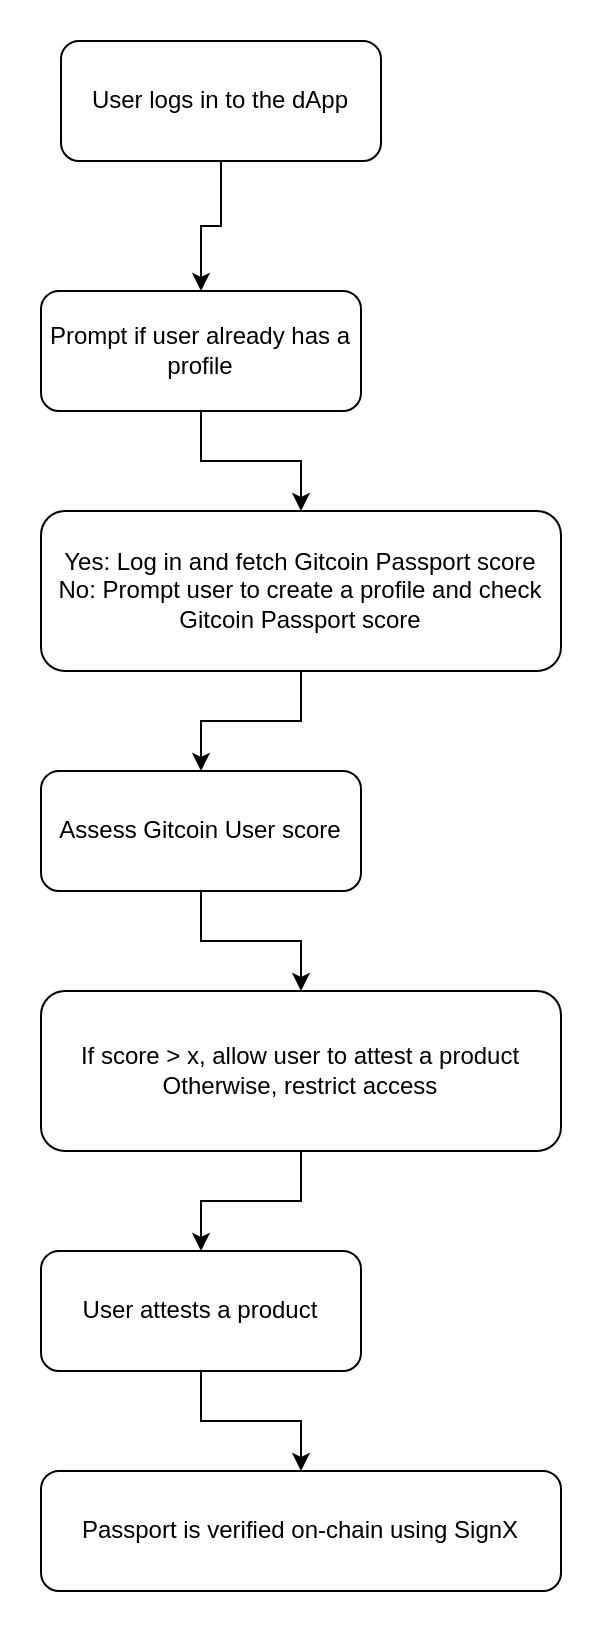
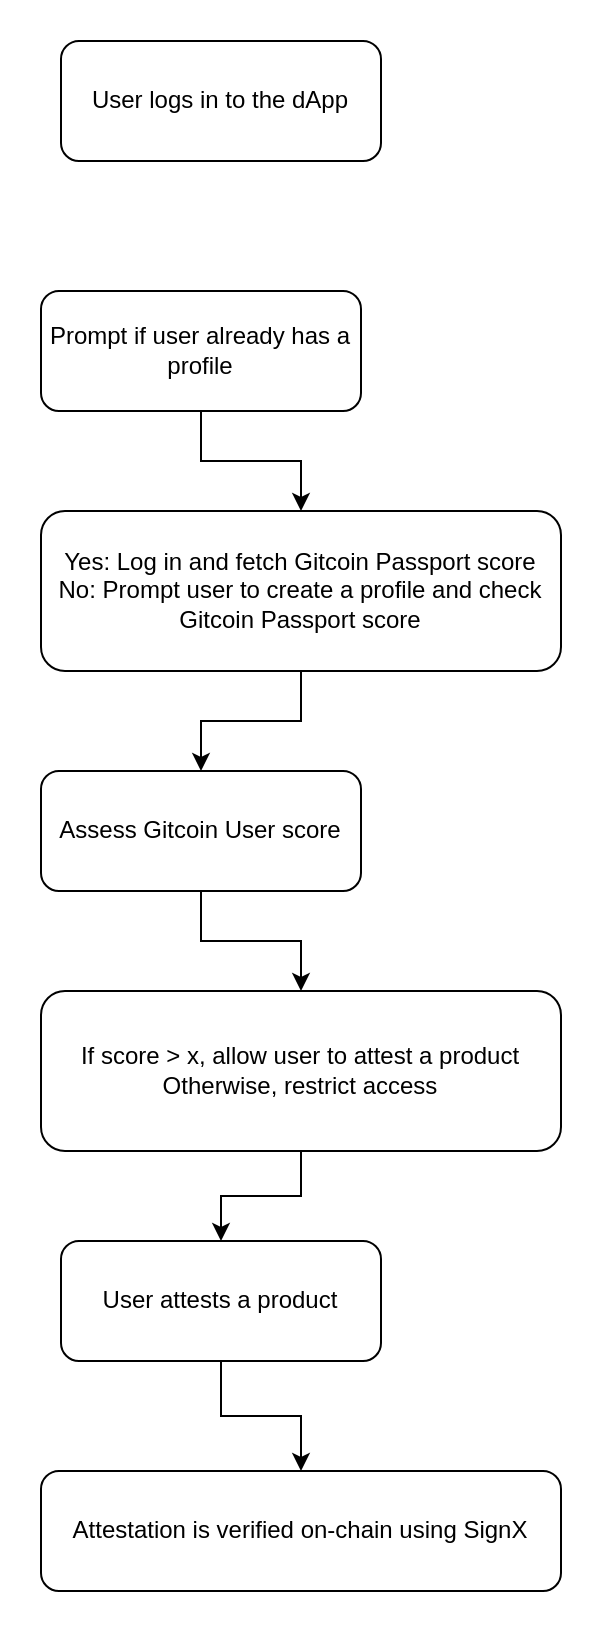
- <mxCell id="9" style="edgeStyle=orthogonalEdgeStyle;rounded=0;orthogonalLoop=1;jettySize=auto;html=1;" edge="1" parent="1" source="2" target="3"><mxGeometry relative="1" as="geometry" /></mxCell>
- <mxCell id="7" value="User attests a product" style="rounded=1;whiteSpace=wrap;html=1;" vertex="1" parent="1"><mxGeometry x="20" y="625" width="160" height="60" as="geometry" /></mxCell>
+ <mxCell id="7" value="User attests a product" style="rounded=1;whiteSpace=wrap;html=1;" vertex="1" parent="1"><mxGeometry x="30" y="620" width="160" height="60" as="geometry" /></mxCell>
- <mxCell id="8" value="Passport is verified on-chain using SignX" style="rounded=1;whiteSpace=wrap;html=1;" vertex="1" parent="1"><mxGeometry x="20" y="735" width="260" height="60" as="geometry" /></mxCell>
+ <mxCell id="8" value="Attestation is verified on-chain using SignX" style="rounded=1;whiteSpace=wrap;html=1;" vertex="1" parent="1"><mxGeometry x="20" y="735" width="260" height="60" as="geometry" /></mxCell>
